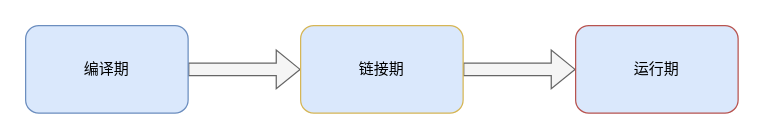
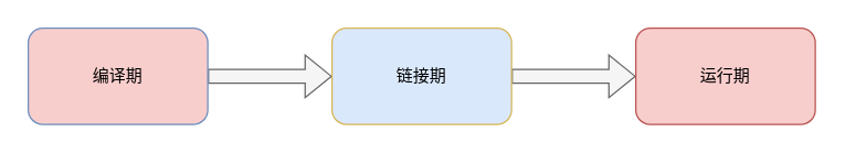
- <mxCell id="3" value="编译期" style="rounded=1;whiteSpace=wrap;html=1;fillColor=#dae8fc;strokeColor=#6c8ebf;" vertex="1" parent="1"><mxGeometry x="20" y="20" width="130" height="70" as="geometry" /></mxCell>
+ <mxCell id="3" value="编译期" style="rounded=1;whiteSpace=wrap;html=1;fillColor=#f8cecc;strokeColor=#6c8ebf;" vertex="1" parent="1"><mxGeometry x="20" y="20" width="130" height="70" as="geometry" /></mxCell>
- <mxCell id="6" value="运行期" style="rounded=1;whiteSpace=wrap;html=1;fillColor=#dae8fc;strokeColor=#b85450;" vertex="1" parent="1"><mxGeometry x="460" y="20" width="130" height="70" as="geometry" /></mxCell>
+ <mxCell id="6" value="运行期" style="rounded=1;whiteSpace=wrap;html=1;fillColor=#f8cecc;strokeColor=#b85450;" vertex="1" parent="1"><mxGeometry x="460" y="20" width="130" height="70" as="geometry" /></mxCell>
